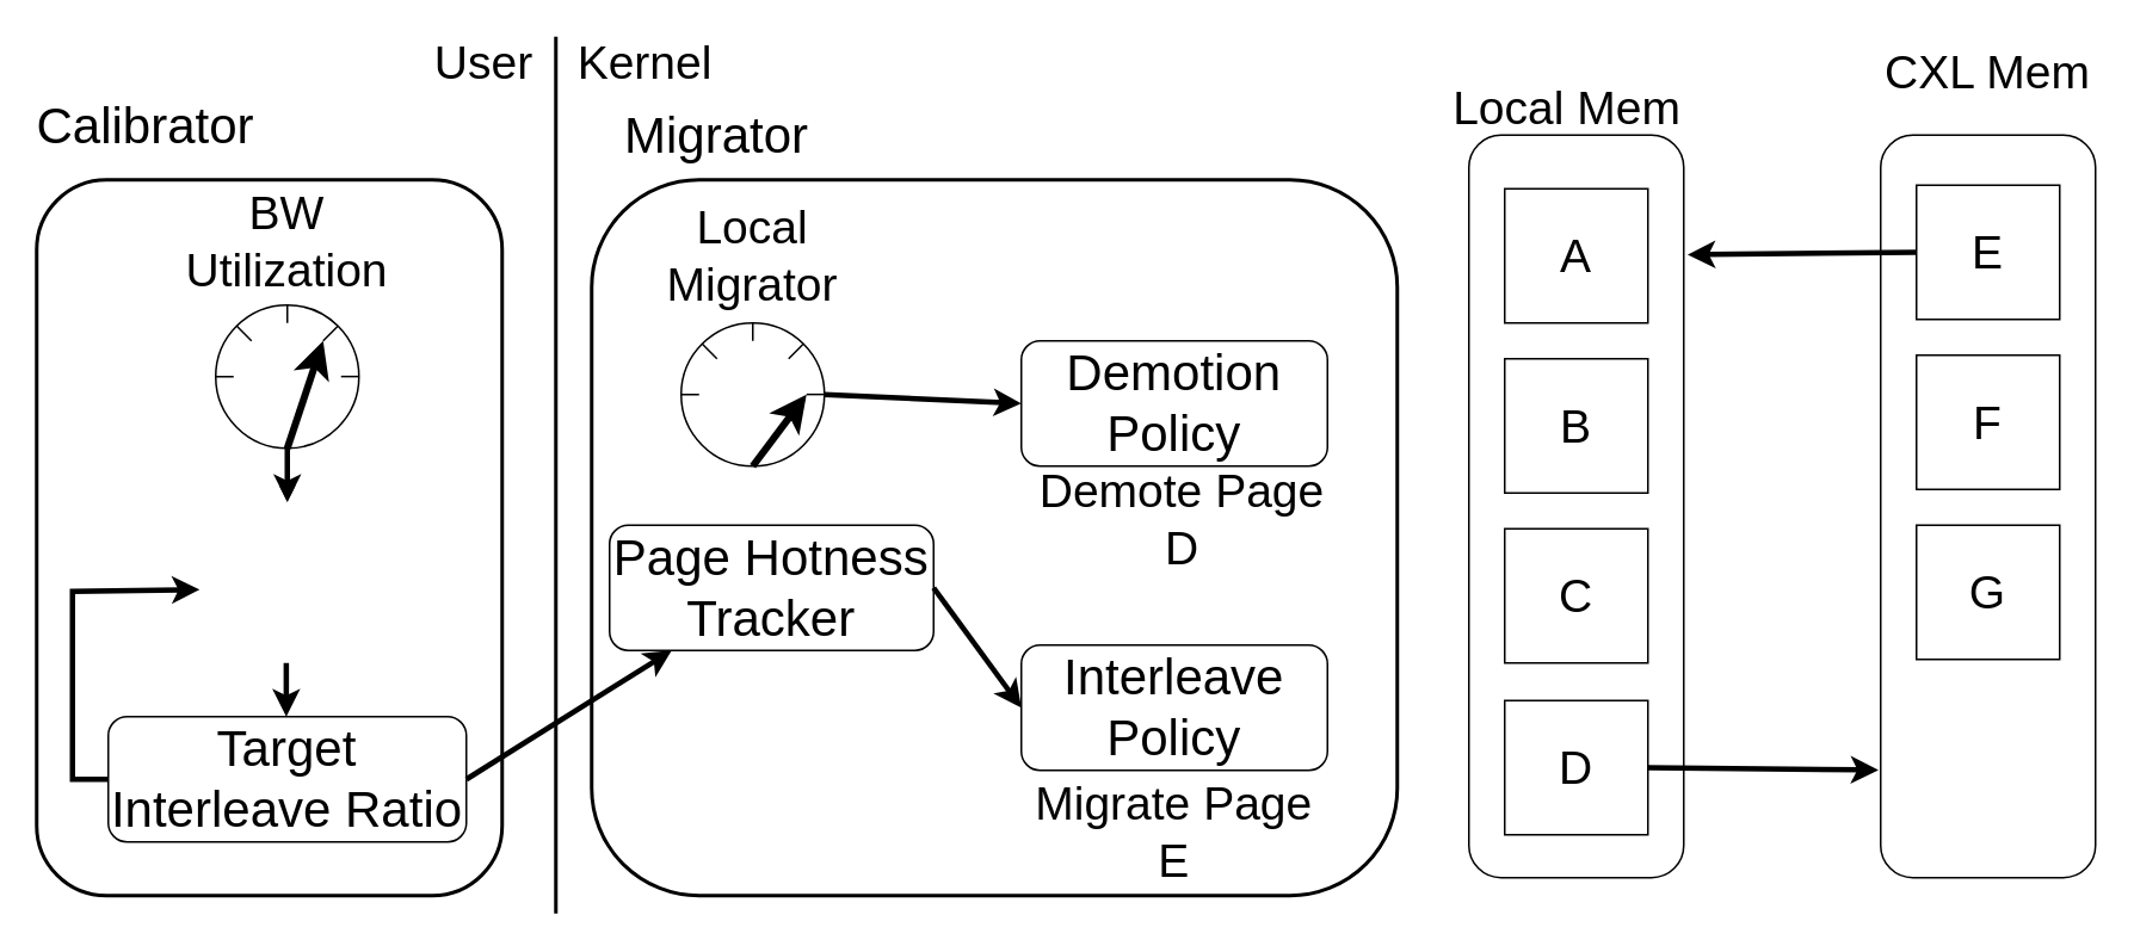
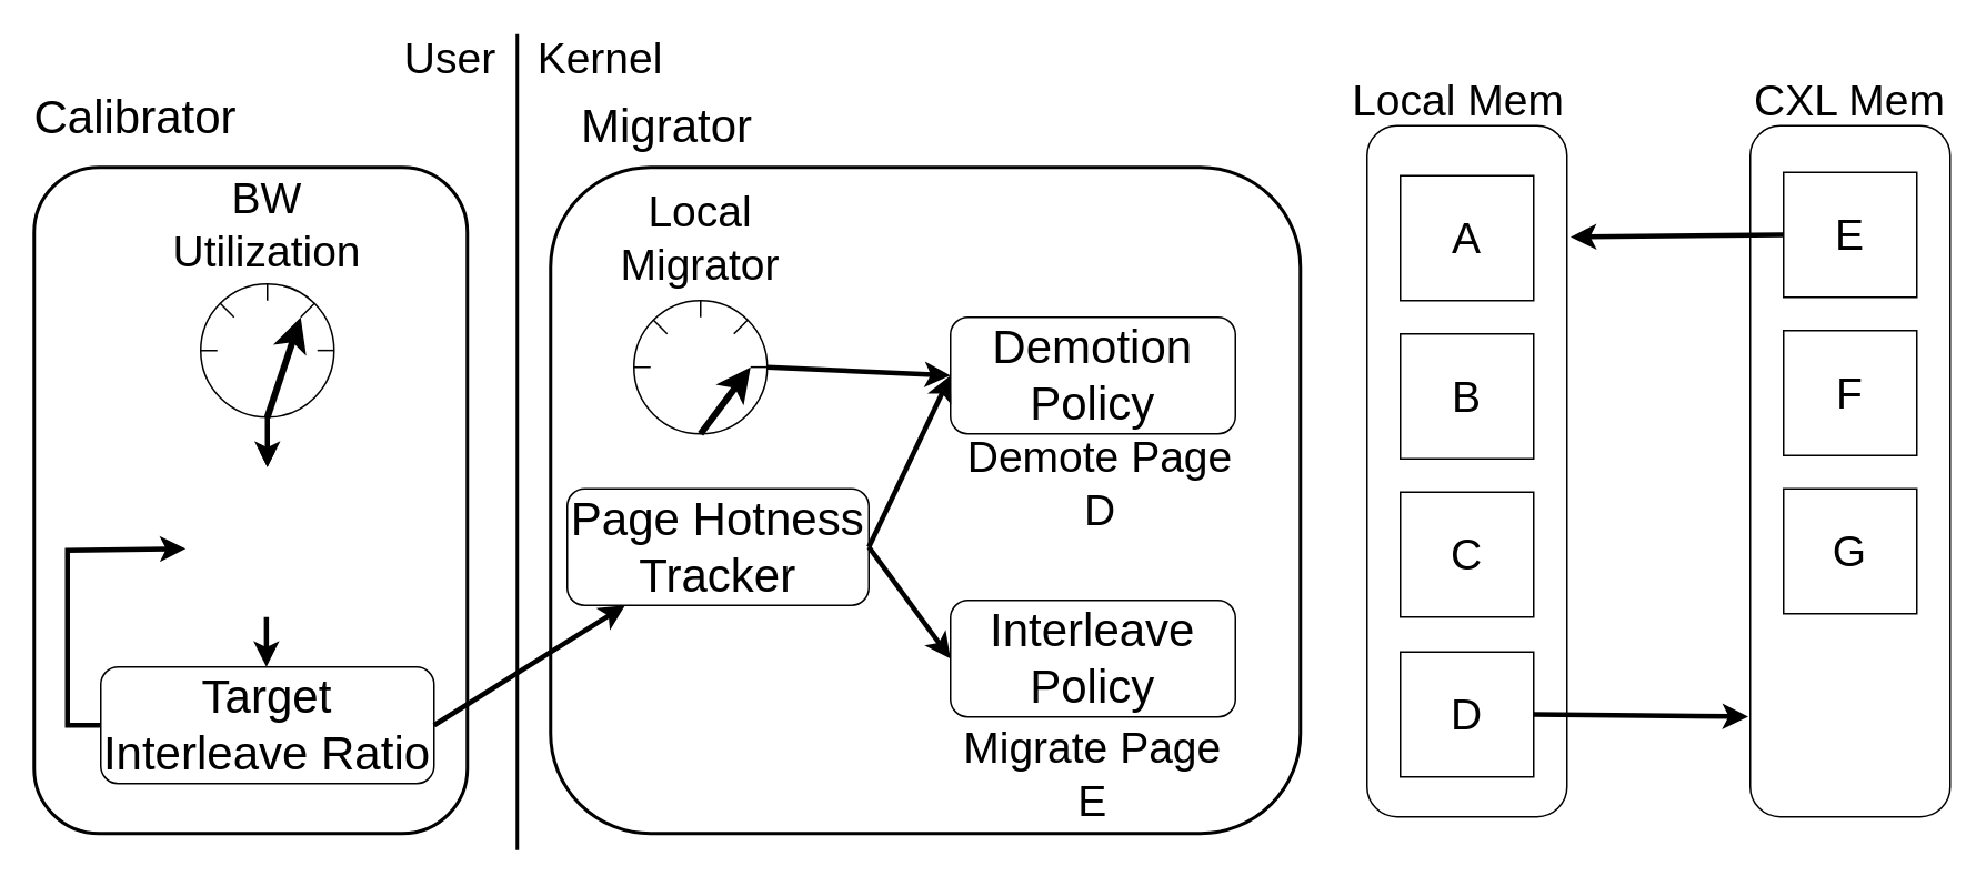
- <mxCell id="40" value="&lt;font style=&quot;font-size: 26px;&quot;&gt;CXL Mem&lt;/font&gt;" style="text;html=1;align=center;verticalAlign=middle;whiteSpace=wrap;rounded=0;" vertex="1" parent="1"><mxGeometry x="1050" y="25" width="120" height="30" as="geometry" /></mxCell>
+ <mxCell id="40" value="&lt;font style=&quot;font-size: 26px;&quot;&gt;CXL Mem&lt;/font&gt;" style="text;html=1;align=center;verticalAlign=middle;whiteSpace=wrap;rounded=0;" vertex="1" parent="1"><mxGeometry x="1050" y="45" width="120" height="30" as="geometry" /></mxCell>
+ <mxCell id="32" value="" style="endArrow=classic;html=1;rounded=0;exitX=1;exitY=0.5;exitDx=0;exitDy=0;entryX=0;entryY=0.5;entryDx=0;entryDy=0;strokeWidth=3;" edge="1" parent="1" source="27" target="28"><mxGeometry width="50" height="50" relative="1" as="geometry"><mxPoint x="450" y="460" as="sourcePoint" /><mxPoint x="500" y="410" as="targetPoint" /></mxGeometry></mxCell>
